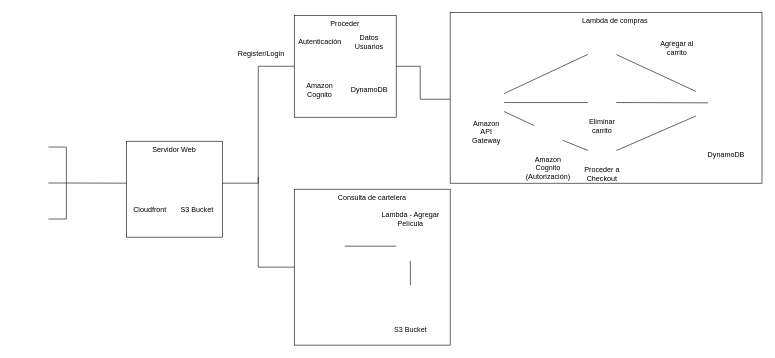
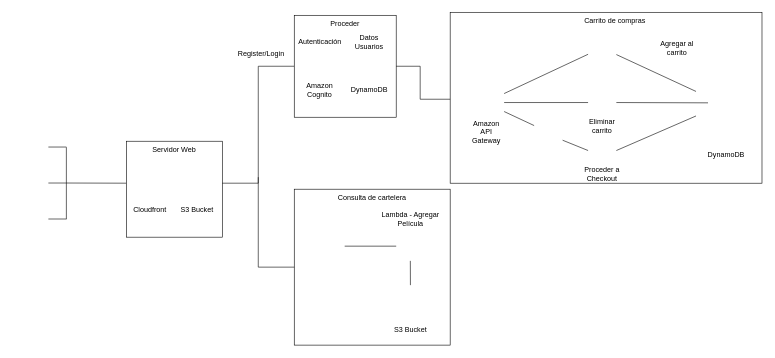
- <mxCell id="18" value="Lambda de compras" style="text;html=1;strokeColor=none;fillColor=none;align=center;verticalAlign=middle;whiteSpace=wrap;rounded=0;" vertex="1" parent="1"><mxGeometry x="930" y="20" width="190" height="30" as="geometry" /></mxCell>
+ <mxCell id="18" value="Carrito de compras" style="text;html=1;strokeColor=none;fillColor=none;align=center;verticalAlign=middle;whiteSpace=wrap;rounded=0;" vertex="1" parent="1"><mxGeometry x="930" y="20" width="190" height="30" as="geometry" /></mxCell>
- <mxCell id="54" value="Amazon Cognito (Autorización)" style="text;html=1;strokeColor=none;fillColor=none;align=center;verticalAlign=middle;whiteSpace=wrap;rounded=0;" vertex="1" parent="1"><mxGeometry x="883.44" y="265" width="60.61" height="30" as="geometry" /></mxCell>
